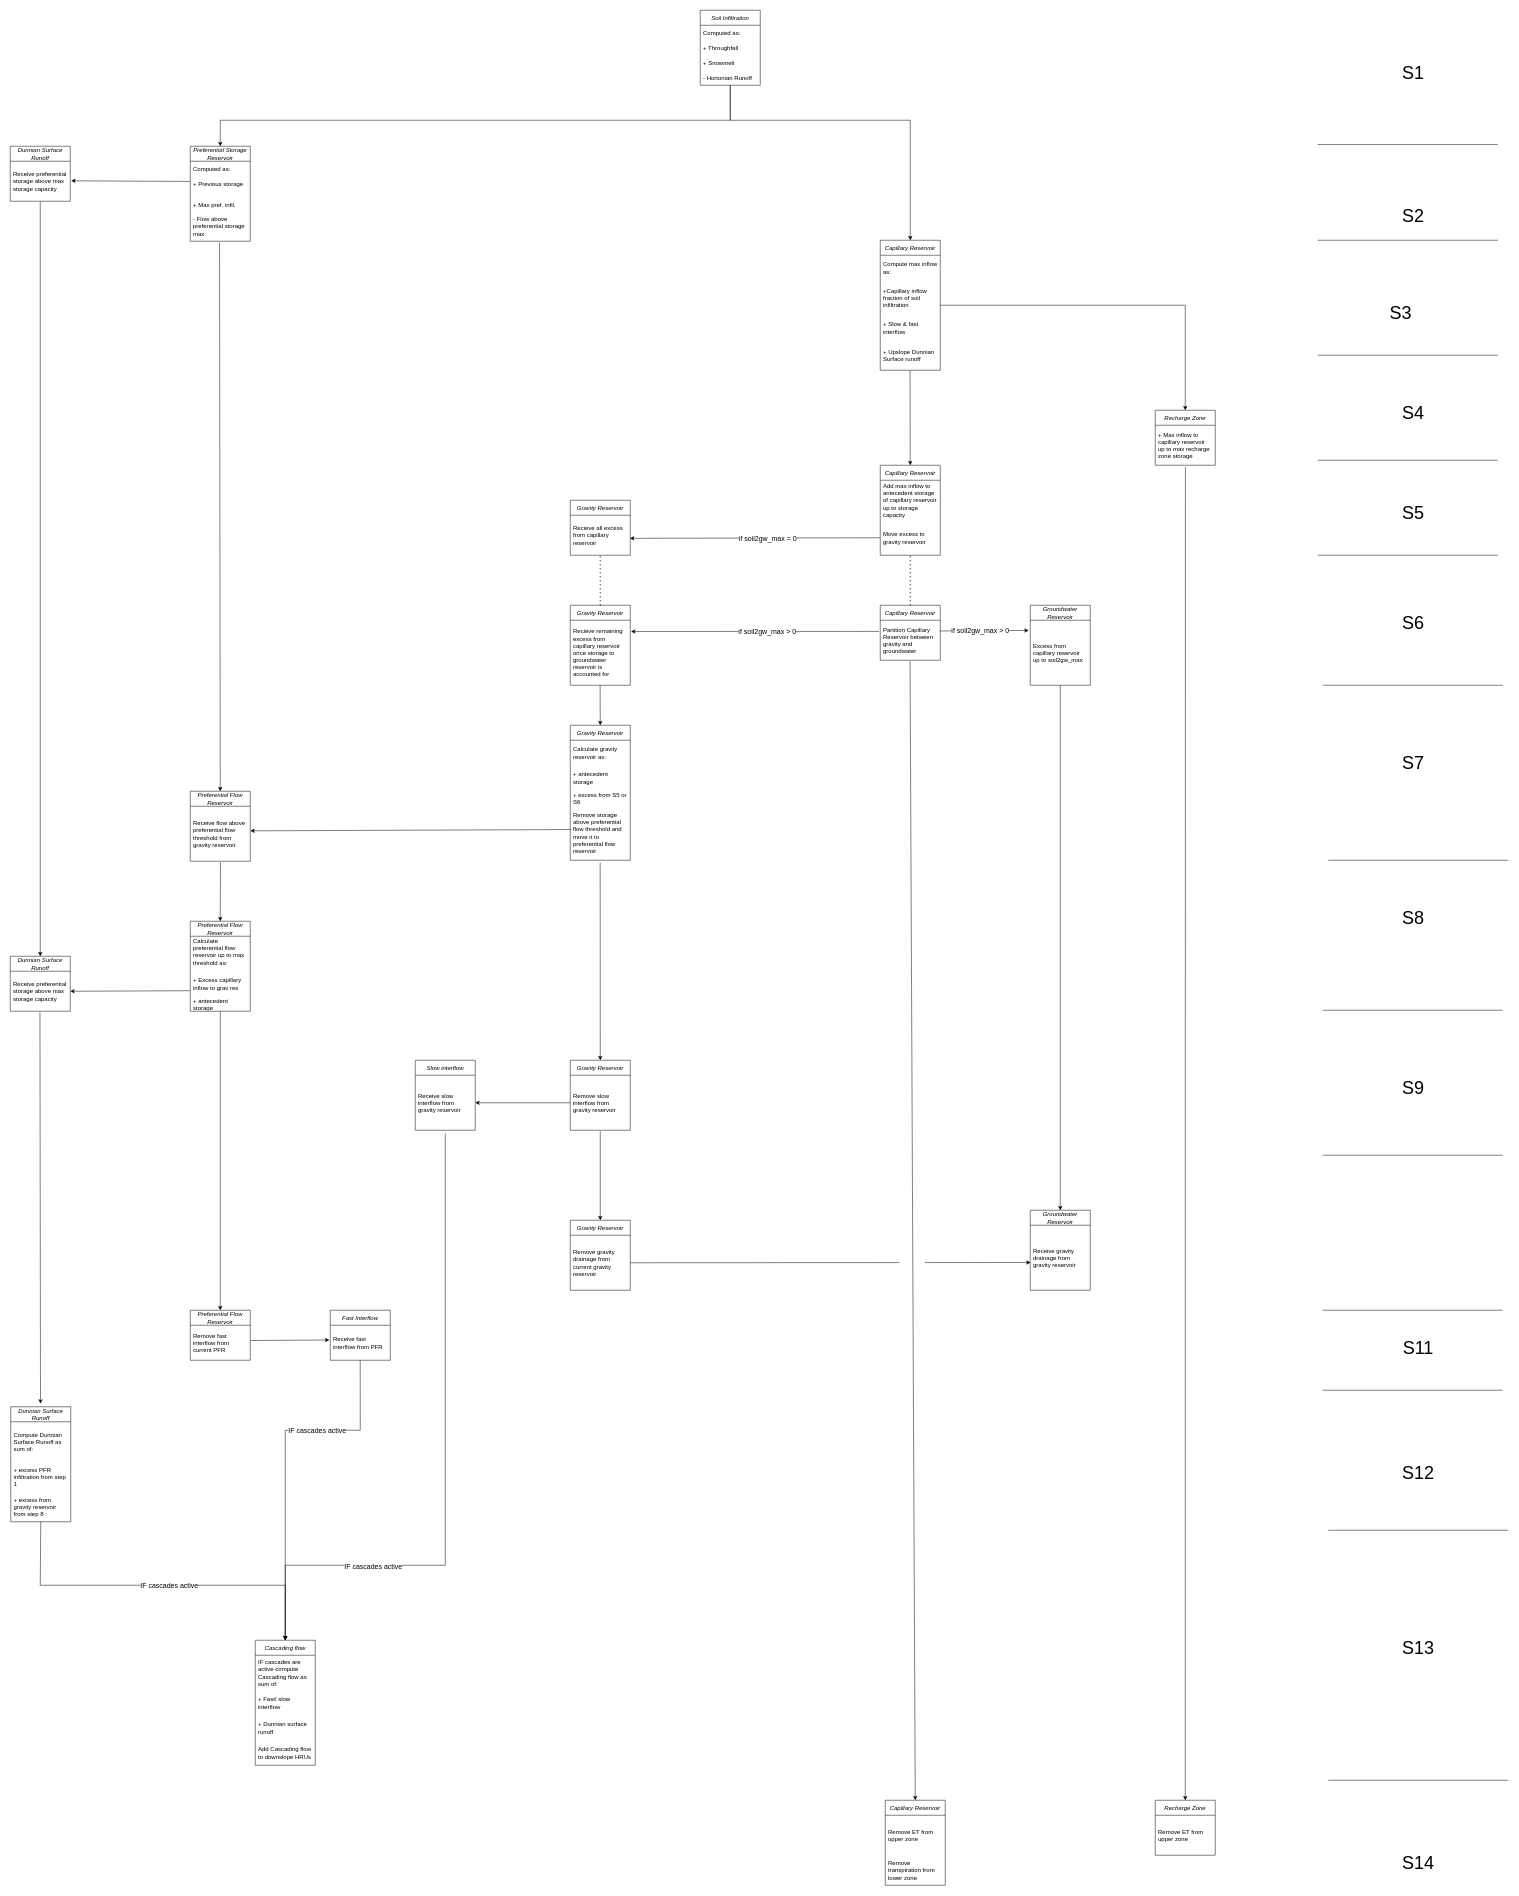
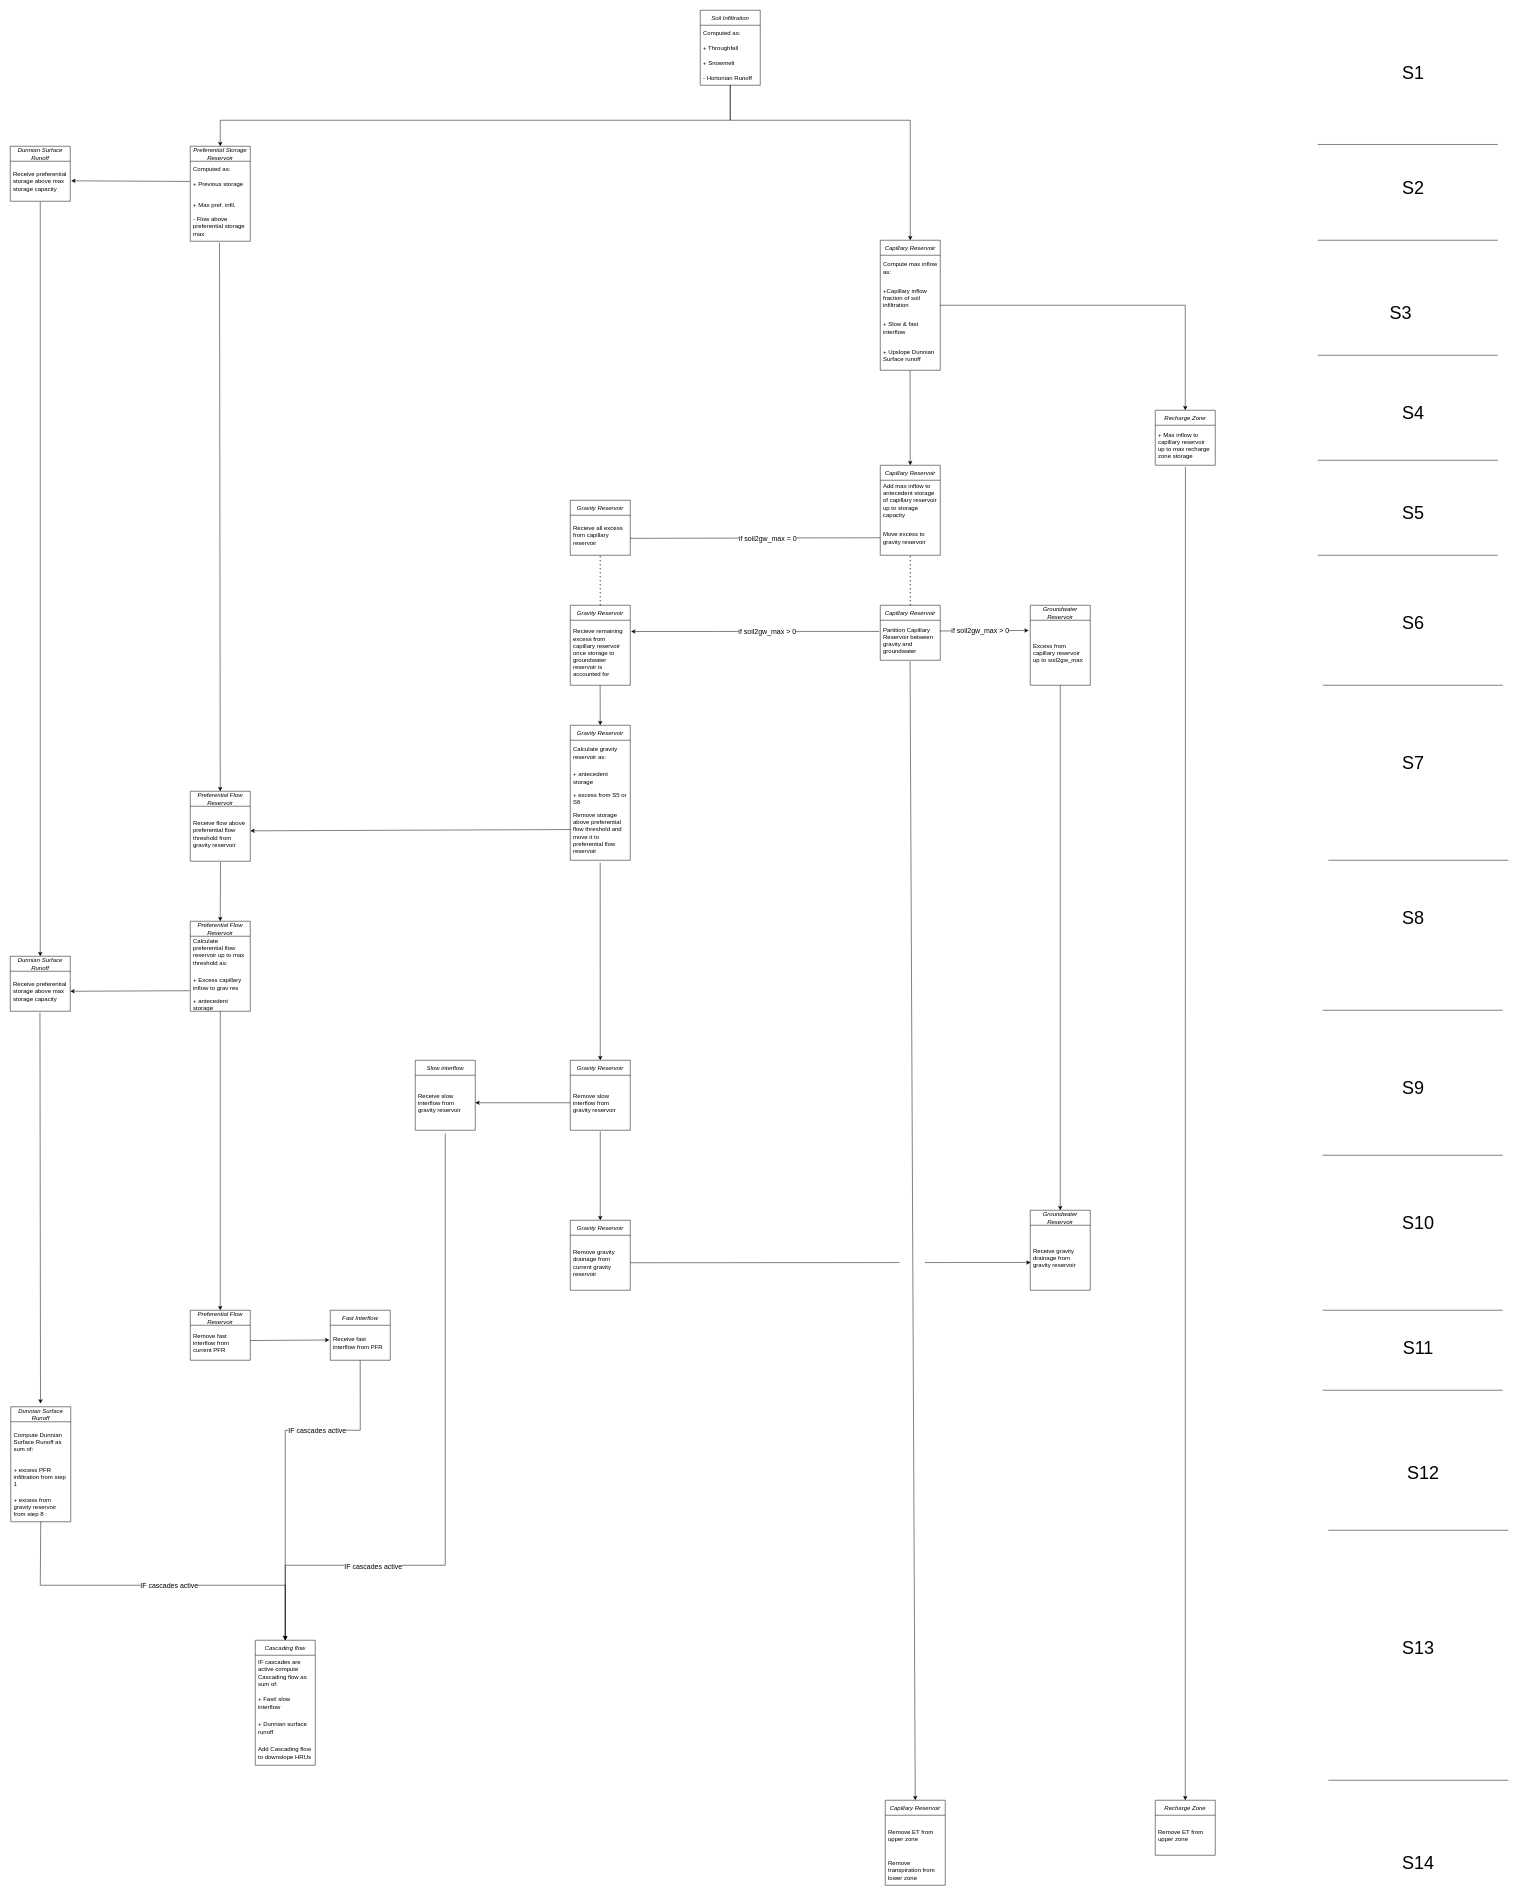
- <mxCell id="36" value="&lt;font style=&quot;font-size: 36px;&quot;&gt;S2&lt;/font&gt;" style="text;html=1;align=center;verticalAlign=middle;whiteSpace=wrap;rounded=0;" vertex="1" parent="1"><mxGeometry x="2796" y="415" width="60" height="30" as="geometry" /></mxCell>
+ <mxCell id="36" value="&lt;font style=&quot;font-size: 36px;&quot;&gt;S2&lt;/font&gt;" style="text;html=1;align=center;verticalAlign=middle;whiteSpace=wrap;rounded=0;" vertex="1" parent="1"><mxGeometry x="2796" y="360" width="60" height="30" as="geometry" /></mxCell>
- <mxCell id="32" value="" style="endArrow=classic;html=1;rounded=0;entryX=0.994;entryY=0.577;entryDx=0;entryDy=0;exitX=0;exitY=0.5;exitDx=0;exitDy=0;entryPerimeter=0;" edge="1" parent="1" source="28" target="31"><mxGeometry width="50" height="50" relative="1" as="geometry"><mxPoint x="1720" y="840" as="sourcePoint" /><mxPoint x="1770" y="790" as="targetPoint" /></mxGeometry></mxCell>
+ <mxCell id="32" value="" style="endArrow=none;html=1;rounded=0;entryX=0.994;entryY=0.577;entryDx=0;entryDy=0;exitX=0;exitY=0.5;exitDx=0;exitDy=0;entryPerimeter=0;" edge="1" parent="1" source="28" target="31"><mxGeometry width="50" height="50" relative="1" as="geometry"><mxPoint x="1720" y="840" as="sourcePoint" /><mxPoint x="1770" y="790" as="targetPoint" /></mxGeometry></mxCell>
+ <mxCell id="96" value="&lt;font style=&quot;font-size: 36px;&quot;&gt;S10&lt;/font&gt;" style="text;html=1;align=center;verticalAlign=middle;whiteSpace=wrap;rounded=0;" vertex="1" parent="1"><mxGeometry x="2806" y="2430" width="60" height="30" as="geometry" /></mxCell>
- <mxCell id="109" value="&lt;font style=&quot;font-size: 36px;&quot;&gt;S12&lt;/font&gt;" style="text;html=1;align=center;verticalAlign=middle;whiteSpace=wrap;rounded=0;" vertex="1" parent="1"><mxGeometry x="2806" y="2930" width="60" height="30" as="geometry" /></mxCell>
+ <mxCell id="109" value="&lt;font style=&quot;font-size: 36px;&quot;&gt;S12&lt;/font&gt;" style="text;html=1;align=center;verticalAlign=middle;whiteSpace=wrap;rounded=0;" vertex="1" parent="1"><mxGeometry x="2816" y="2930" width="60" height="30" as="geometry" /></mxCell>
